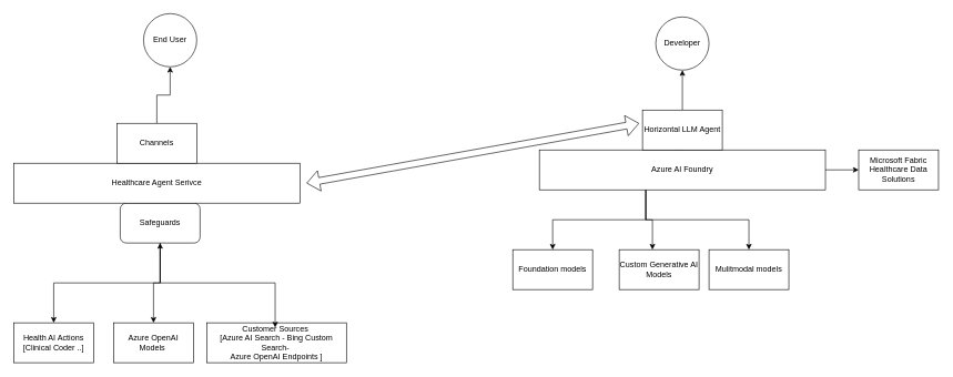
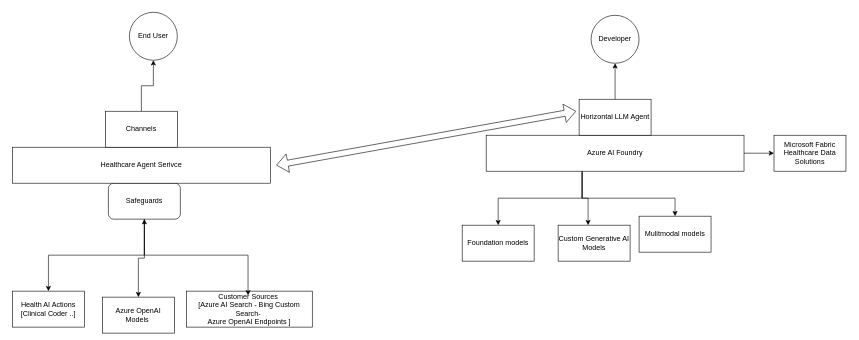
- <mxCell id="19" value="Mulitmodal models" style="whiteSpace=wrap;html=1;rounded=0;" vertex="1" parent="1"><mxGeometry x="1065" y="375" width="120" height="60" as="geometry" /></mxCell>
+ <mxCell id="19" value="Mulitmodal models" style="whiteSpace=wrap;html=1;rounded=0;" vertex="1" parent="1"><mxGeometry x="1065" y="360" width="120" height="60" as="geometry" /></mxCell>
- <mxCell id="3" value="Azure OpenAI Models&amp;nbsp;" style="rounded=0;whiteSpace=wrap;html=1;" vertex="1" parent="1"><mxGeometry x="170" y="485" width="120" height="60" as="geometry" /></mxCell>
+ <mxCell id="3" value="Azure OpenAI Models&amp;nbsp;" style="rounded=0;whiteSpace=wrap;html=1;" vertex="1" parent="1"><mxGeometry x="170" y="495" width="120" height="60" as="geometry" /></mxCell>
